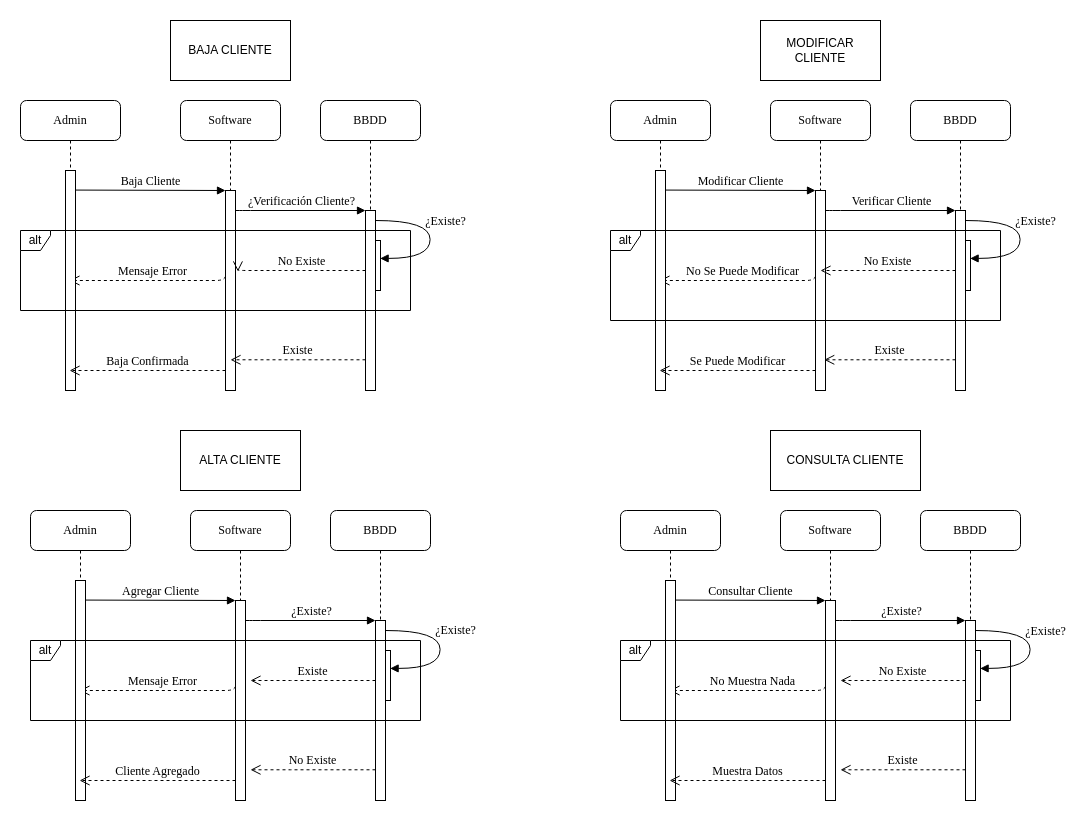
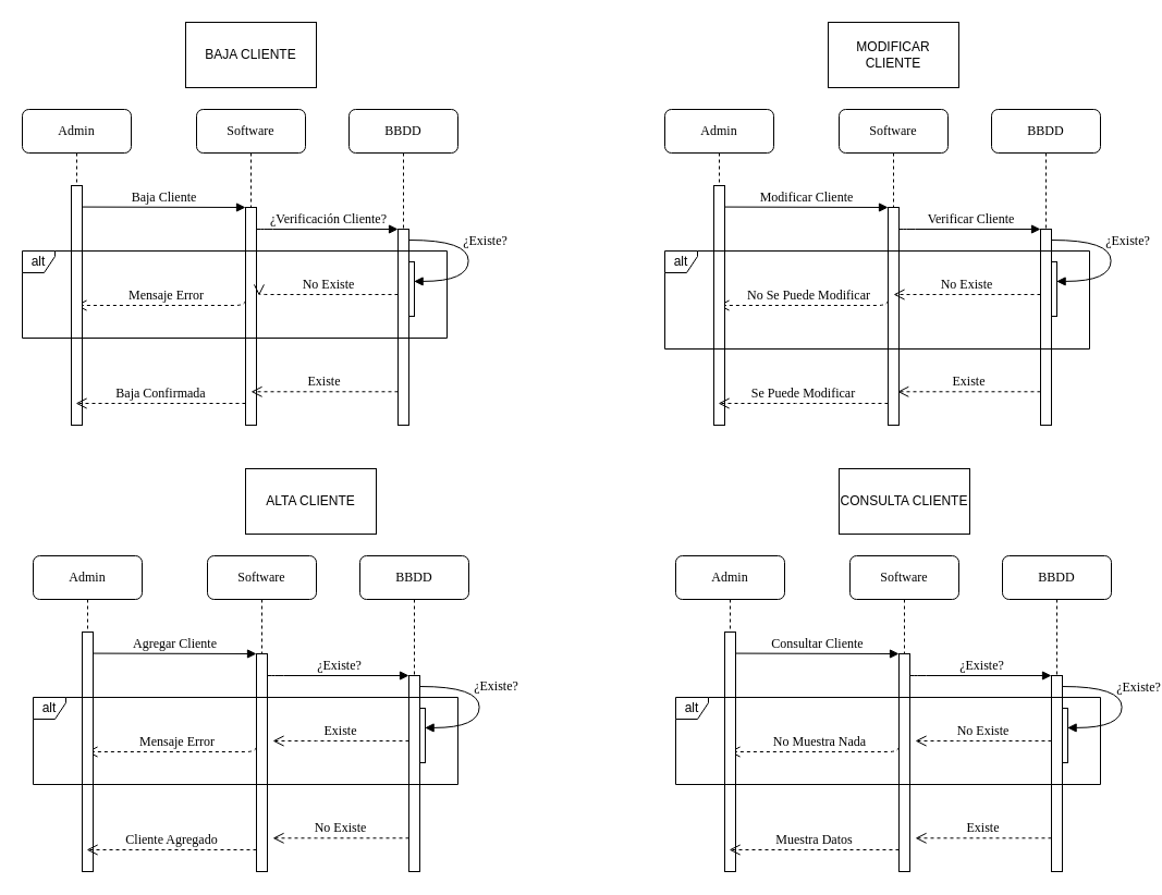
- <mxCell id="65" value="ALTA CLIENTE" style="rounded=0;whiteSpace=wrap;html=1;" vertex="1" parent="1"><mxGeometry x="180" y="430" width="120" height="60" as="geometry" /></mxCell>
+ <mxCell id="65" value="ALTA CLIENTE" style="rounded=0;whiteSpace=wrap;html=1;" vertex="1" parent="1"><mxGeometry x="225" y="430" width="120" height="60" as="geometry" /></mxCell>
- <mxCell id="49" value="CONSULTA CLIENTE" style="rounded=0;whiteSpace=wrap;html=1;" vertex="1" parent="1"><mxGeometry x="770" y="430" width="150" height="60" as="geometry" /></mxCell>
+ <mxCell id="49" value="CONSULTA CLIENTE" style="rounded=0;whiteSpace=wrap;html=1;" vertex="1" parent="1"><mxGeometry x="770" y="430" width="120" height="60" as="geometry" /></mxCell>
